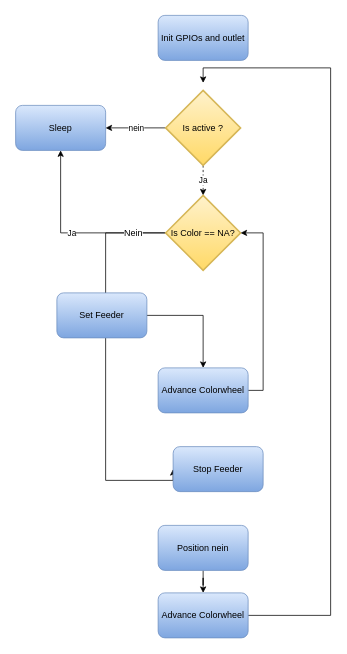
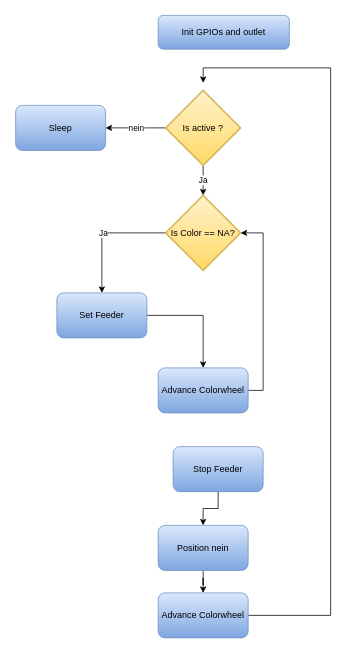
- <mxCell id="2" value="Init GPIOs and outlet" style="rounded=1;whiteSpace=wrap;html=1;gradientColor=#7ea6e0;fillColor=#dae8fc;strokeColor=#6c8ebf;" vertex="1" parent="1"><mxGeometry x="210" y="20" width="120" height="60" as="geometry" /></mxCell>
+ <mxCell id="2" value="Init GPIOs and outlet" style="rounded=1;whiteSpace=wrap;html=1;gradientColor=#7ea6e0;fillColor=#dae8fc;strokeColor=#6c8ebf;" vertex="1" parent="1"><mxGeometry x="210" y="20" width="175" height="45" as="geometry" /></mxCell>
- <mxCell id="3" value="Ja" style="edgeStyle=orthogonalEdgeStyle;rounded=0;orthogonalLoop=1;jettySize=auto;html=1;dashed=1;" edge="1" parent="1" source="5" target="9"><mxGeometry relative="1" as="geometry" /></mxCell>
+ <mxCell id="3" value="Ja" style="edgeStyle=orthogonalEdgeStyle;rounded=0;orthogonalLoop=1;jettySize=auto;html=1;" edge="1" parent="1" source="5" target="9"><mxGeometry relative="1" as="geometry" /></mxCell>
- <mxCell id="6" value="Ja" style="edgeStyle=orthogonalEdgeStyle;rounded=0;orthogonalLoop=1;jettySize=auto;html=1;" edge="1" parent="1" source="9" target="20"><mxGeometry relative="1" as="geometry" /></mxCell>
+ <mxCell id="6" value="Ja" style="edgeStyle=orthogonalEdgeStyle;rounded=0;orthogonalLoop=1;jettySize=auto;html=1;" edge="1" parent="1" source="9" target="11"><mxGeometry relative="1" as="geometry" /></mxCell>
- <mxCell id="7" value="" style="edgeStyle=orthogonalEdgeStyle;rounded=0;orthogonalLoop=1;jettySize=auto;html=1;entryX=0;entryY=0.5;entryDx=0;entryDy=0;" edge="1" parent="1" source="9" target="15"><mxGeometry relative="1" as="geometry"><mxPoint x="200" y="650" as="targetPoint" /><Array as="points"><mxPoint x="140" y="310" /><mxPoint x="140" y="640" /></Array></mxGeometry></mxCell>
- <mxCell id="8" value="Nein" style="text;html=1;align=center;verticalAlign=middle;resizable=0;points=[];labelBackgroundColor=#ffffff;" vertex="1" connectable="0" parent="7"><mxGeometry x="-0.828" relative="1" as="geometry"><mxPoint as="offset" /></mxGeometry></mxCell>
+ <mxCell id="14" value="" style="edgeStyle=orthogonalEdgeStyle;rounded=0;orthogonalLoop=1;jettySize=auto;html=1;" edge="1" parent="1" source="15" target="17"><mxGeometry relative="1" as="geometry" /></mxCell>
